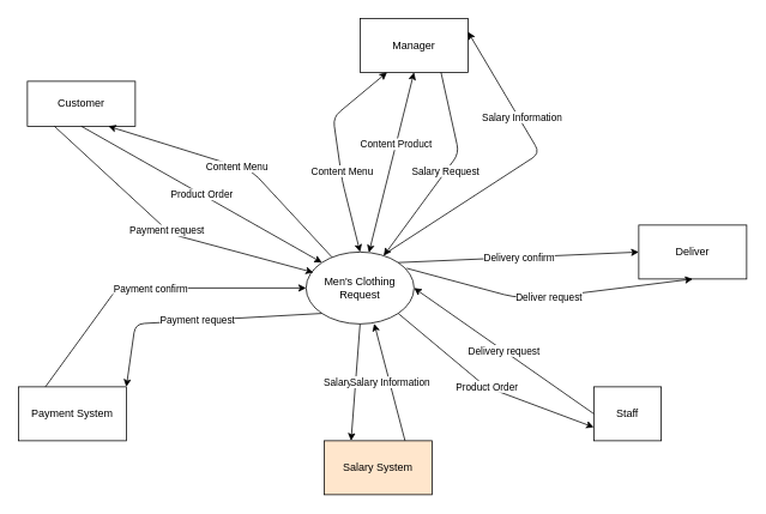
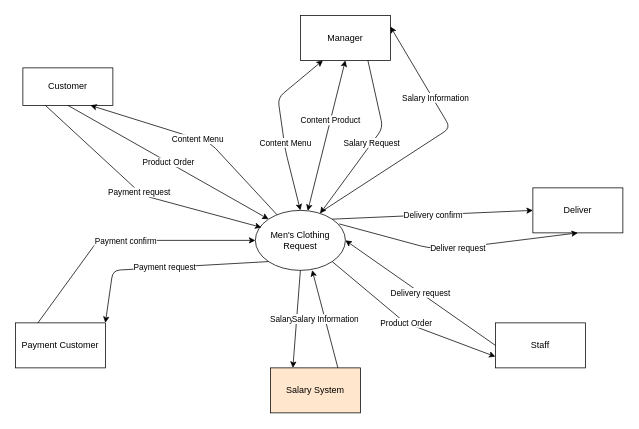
- <mxCell id="6" value="Payment System" style="rounded=0;whiteSpace=wrap;html=1;" parent="1" vertex="1"><mxGeometry x="20" y="430" width="120" height="60" as="geometry" /></mxCell>
+ <mxCell id="6" value="Payment Customer" style="rounded=0;whiteSpace=wrap;html=1;" parent="1" vertex="1"><mxGeometry x="20" y="430" width="120" height="60" as="geometry" /></mxCell>
- <mxCell id="13" value="Staff" style="rounded=0;whiteSpace=wrap;html=1;" parent="1" vertex="1"><mxGeometry x="660" y="430" width="75" height="60" as="geometry" /></mxCell>
+ <mxCell id="13" value="Staff" style="rounded=0;whiteSpace=wrap;html=1;" parent="1" vertex="1"><mxGeometry x="660" y="430" width="120" height="60" as="geometry" /></mxCell>
